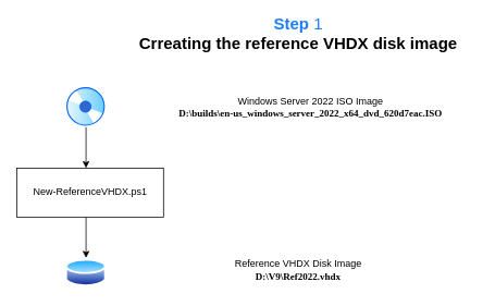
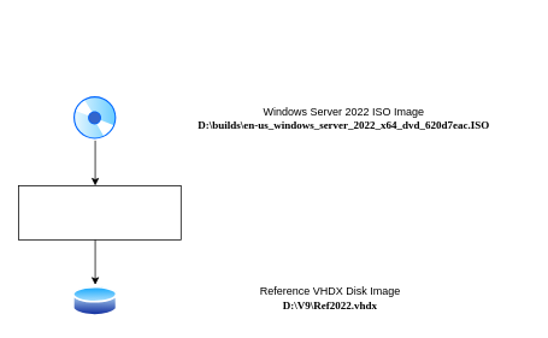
- <mxCell id="10" value="&lt;font style=&quot;font-size: 20px&quot;&gt;&lt;font color=&quot;#1c7eff&quot; style=&quot;font-size: 20px&quot;&gt;&lt;b&gt;Step &lt;/b&gt;1&lt;br&gt;&lt;/font&gt;&lt;b&gt;Crreating the reference VHDX disk image&lt;/b&gt;&lt;/font&gt;" style="text;html=1;resizable=0;autosize=1;align=center;verticalAlign=middle;points=[];fillColor=none;strokeColor=none;rounded=0;" vertex="1" parent="1"><mxGeometry x="160" y="20" width="410" height="40" as="geometry" /></mxCell>
- <mxCell id="8" value="New-ReferenceVHDX.ps1" style="text;html=1;resizable=0;autosize=1;align=center;verticalAlign=middle;points=[];fillColor=none;strokeColor=none;rounded=0;" parent="1" vertex="1"><mxGeometry x="35" y="225" width="150" height="20" as="geometry" /></mxCell>
